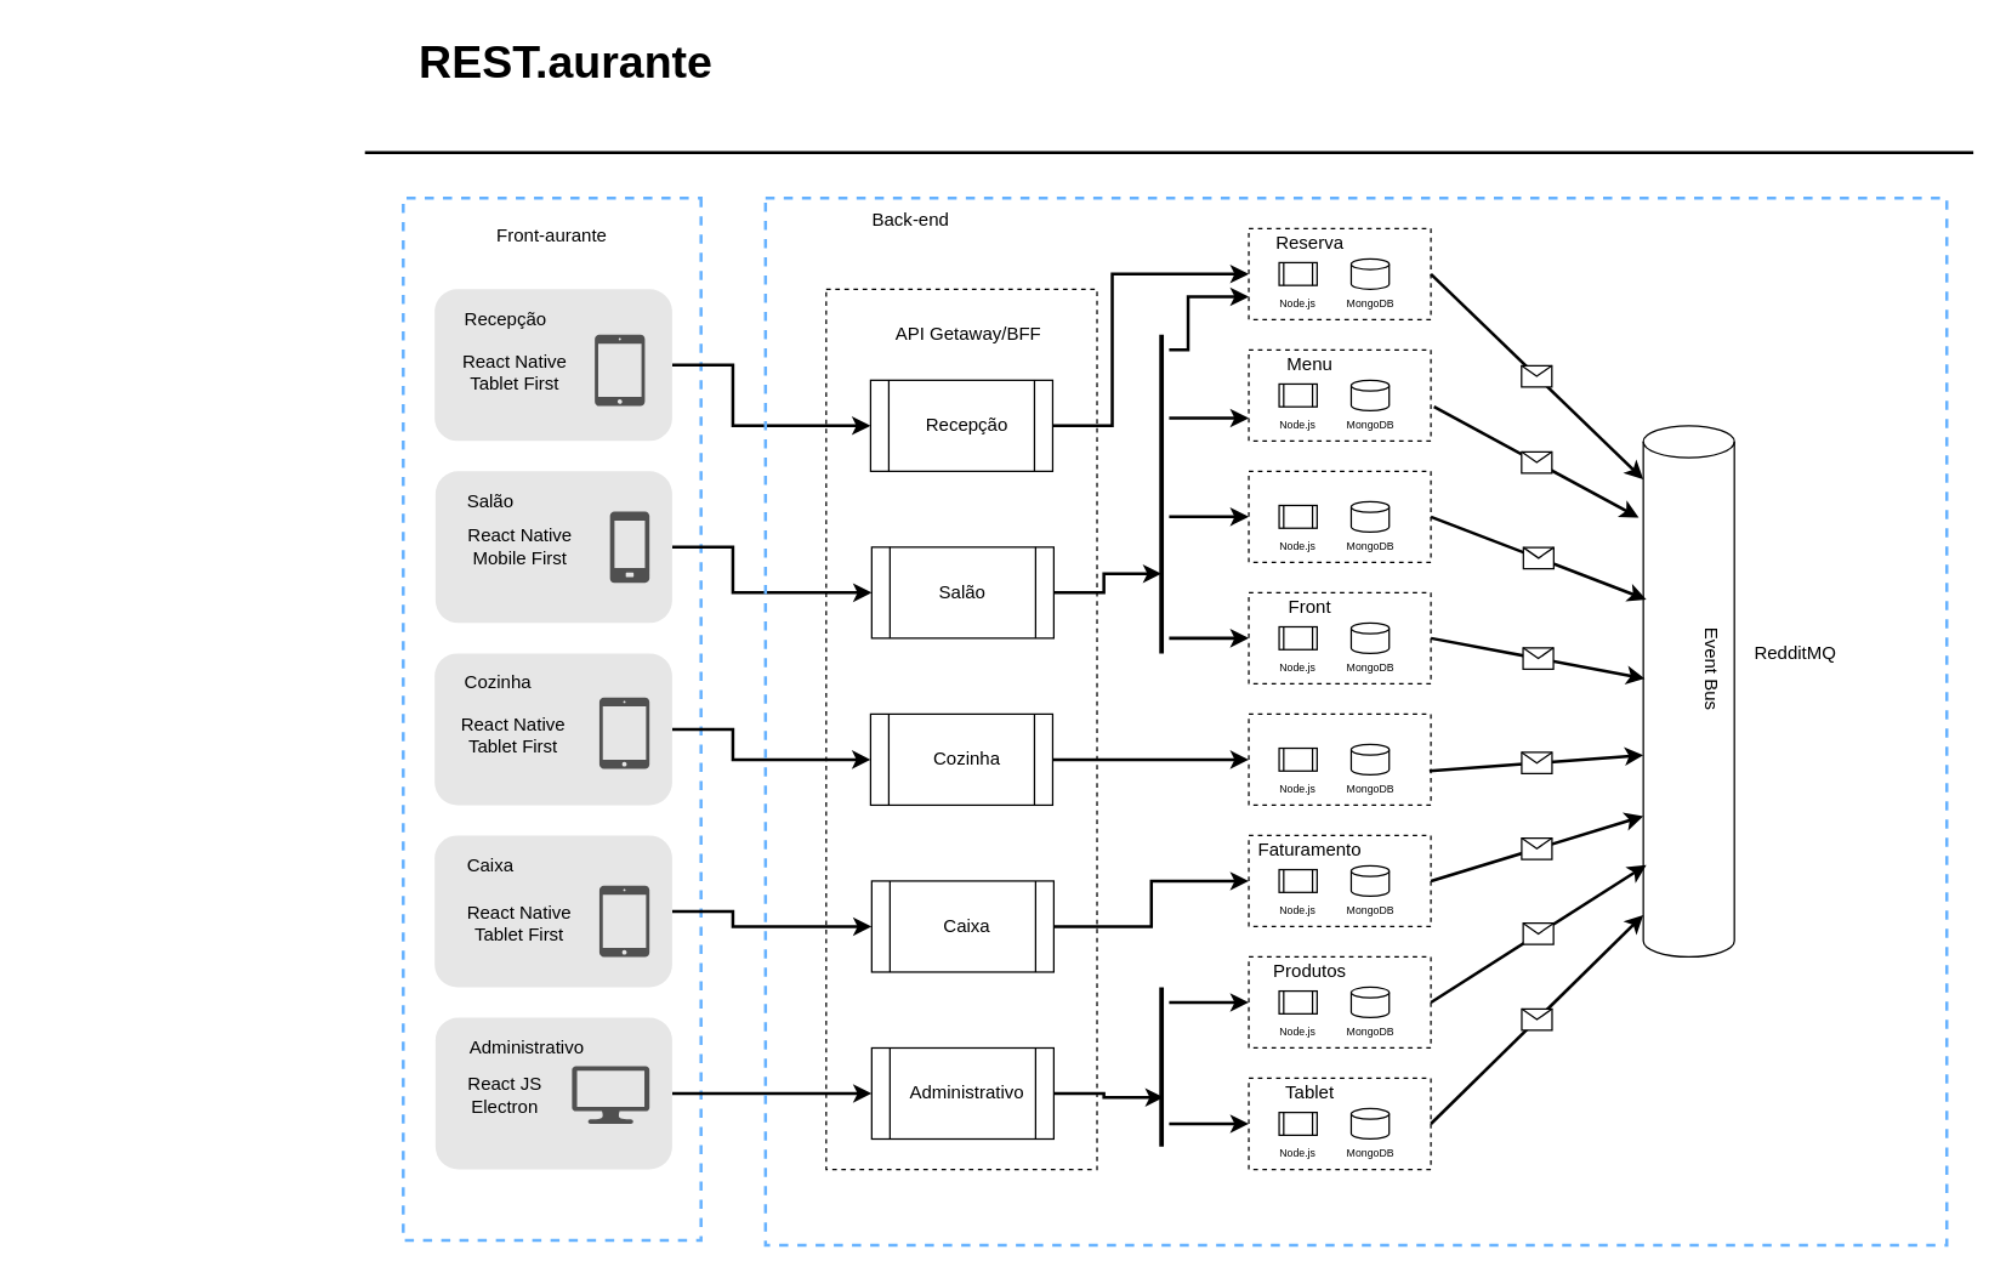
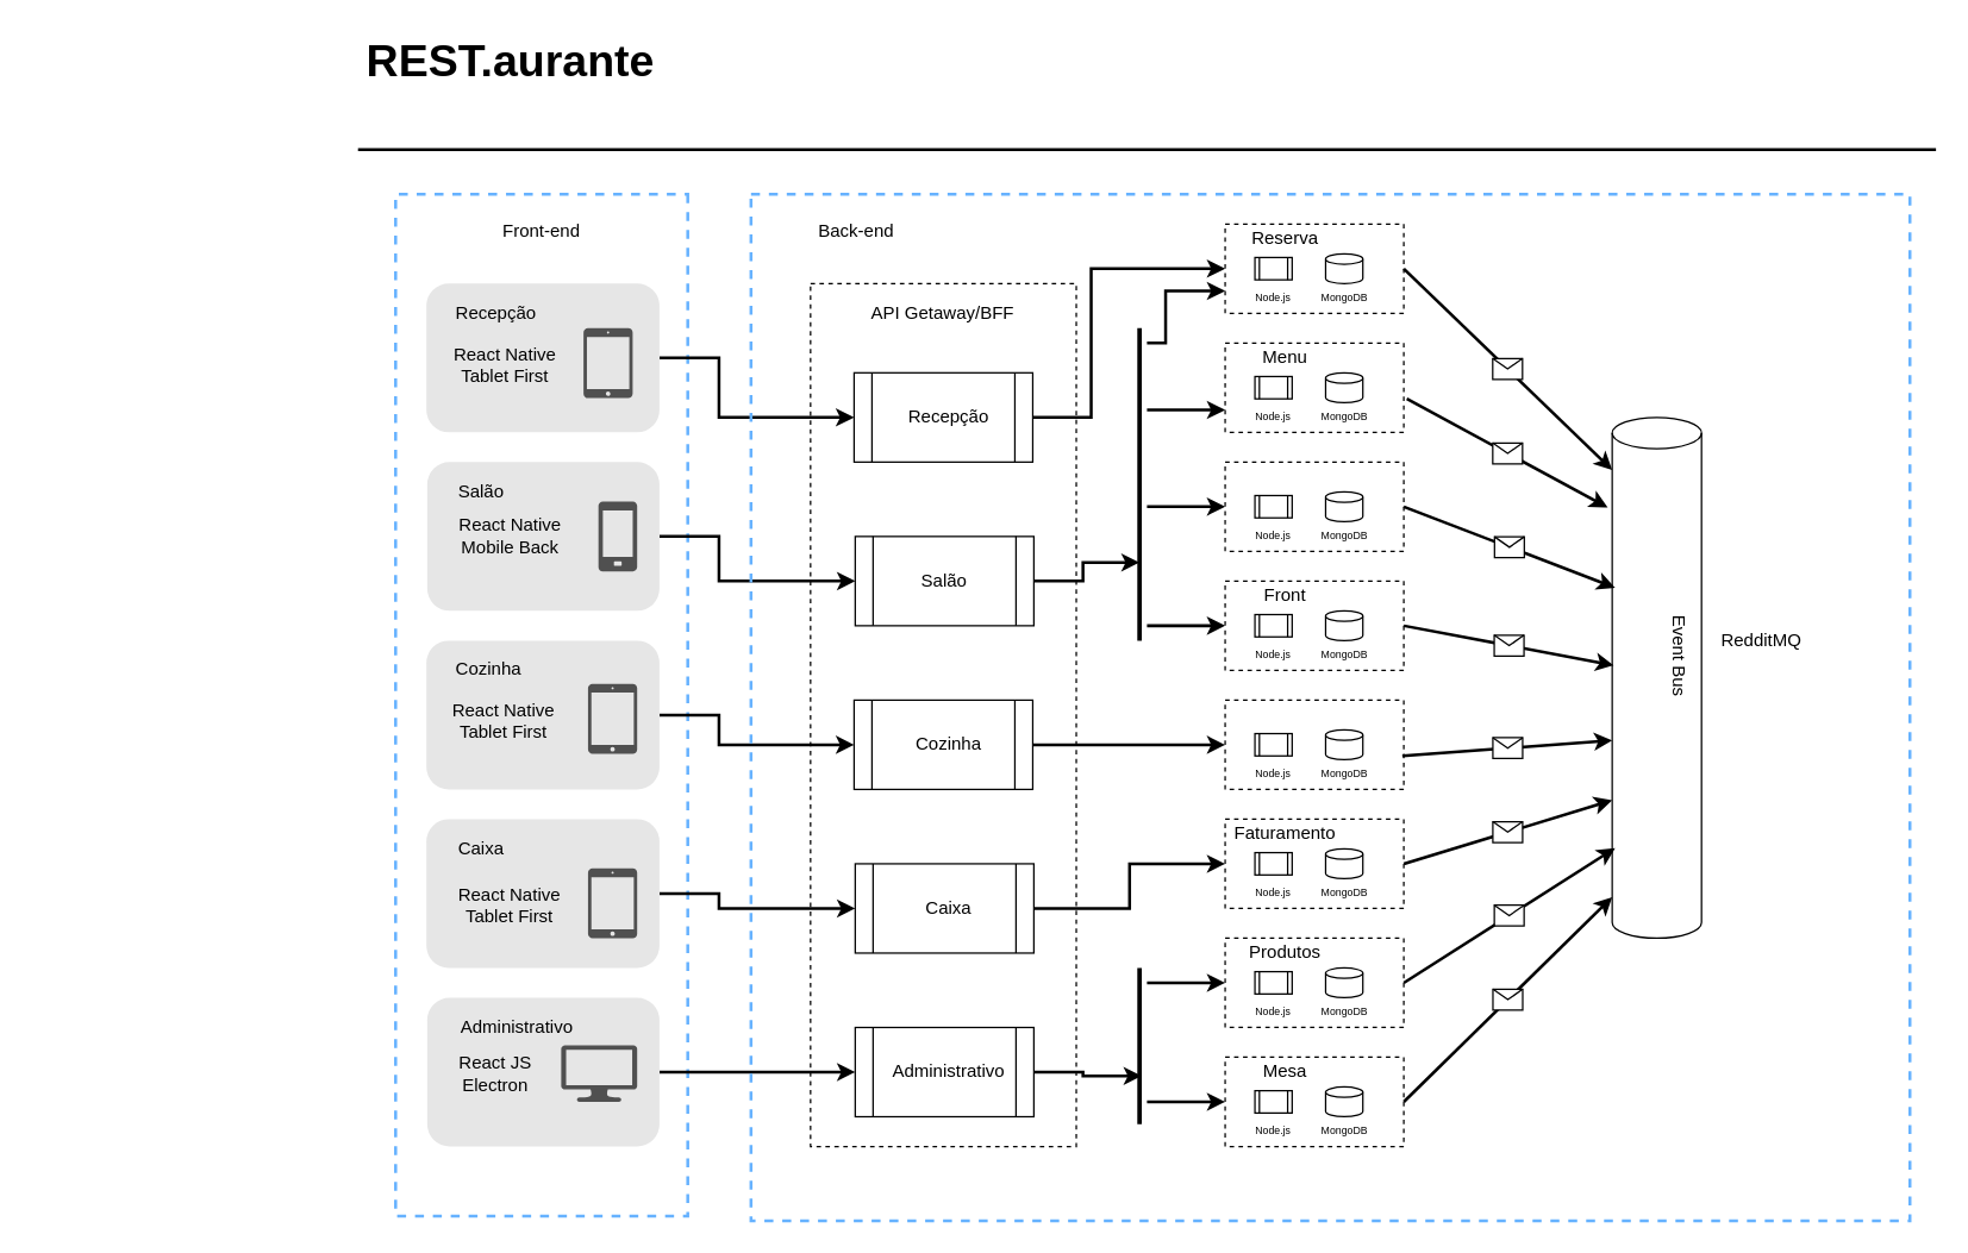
- <mxCell id="2" value="REST.aurante" style="text;html=1;resizable=0;points=[];autosize=1;align=left;verticalAlign=top;spacingTop=-4;fontSize=30;fontStyle=1" vertex="1" parent="1"><mxGeometry x="274" y="20" width="210" height="40" as="geometry" /></mxCell>
+ <mxCell id="2" value="REST.aurante" style="text;html=1;resizable=0;points=[];autosize=1;align=left;verticalAlign=top;spacingTop=-4;fontSize=30;fontStyle=1" vertex="1" parent="1"><mxGeometry x="244" y="20" width="210" height="40" as="geometry" /></mxCell>
- <mxCell id="22" value="Back-end" style="text;html=1;strokeColor=none;fillColor=none;align=center;verticalAlign=middle;whiteSpace=wrap;rounded=0;dashed=1;" vertex="1" parent="1"><mxGeometry x="565" y="135" width="70" height="20" as="geometry" /></mxCell>
+ <mxCell id="22" value="Back-end" style="text;html=1;strokeColor=none;fillColor=none;align=center;verticalAlign=middle;whiteSpace=wrap;rounded=0;dashed=1;" vertex="1" parent="1"><mxGeometry x="540" y="145" width="70" height="20" as="geometry" /></mxCell>
- <mxCell id="5" value="Front-aurante" style="text;html=1;strokeColor=none;fillColor=none;align=center;verticalAlign=middle;whiteSpace=wrap;rounded=0;dashed=1;" vertex="1" parent="1"><mxGeometry x="302.77" y="140" width="121.25" height="30" as="geometry" /></mxCell>
+ <mxCell id="5" value="Front-end" style="text;html=1;strokeColor=none;fillColor=none;align=center;verticalAlign=middle;whiteSpace=wrap;rounded=0;dashed=1;" vertex="1" parent="1"><mxGeometry x="302.77" y="140" width="121.25" height="30" as="geometry" /></mxCell>
- <mxCell id="24" value="API Getaway/BFF" style="text;html=1;strokeColor=none;fillColor=none;align=center;verticalAlign=middle;whiteSpace=wrap;rounded=0;dashed=1;" vertex="1" parent="1"><mxGeometry x="586.13" y="210" width="104.25" height="20" as="geometry" /></mxCell>
+ <mxCell id="24" value="API Getaway/BFF" style="text;html=1;strokeColor=none;fillColor=none;align=center;verticalAlign=middle;whiteSpace=wrap;rounded=0;dashed=1;" vertex="1" parent="1"><mxGeometry x="581.13" y="200" width="104.25" height="20" as="geometry" /></mxCell>
- <mxCell id="122" value="React Native&lt;br&gt;Mobile First" style="text;html=1;strokeColor=none;fillColor=none;align=center;verticalAlign=middle;whiteSpace=wrap;rounded=0;" vertex="1" parent="1"><mxGeometry x="301.5" y="340" width="81" height="40" as="geometry" /></mxCell>
+ <mxCell id="122" value="React Native&lt;br&gt;Mobile Back" style="text;html=1;strokeColor=none;fillColor=none;align=center;verticalAlign=middle;whiteSpace=wrap;rounded=0;" vertex="1" parent="1"><mxGeometry x="301.5" y="340" width="81" height="40" as="geometry" /></mxCell>
- <mxCell id="84" value="Tablet" style="text;html=1;strokeColor=none;fillColor=none;align=center;verticalAlign=middle;whiteSpace=wrap;rounded=0;dashed=1;" vertex="1" parent="82"><mxGeometry width="80" height="20" as="geometry" /></mxCell>
+ <mxCell id="84" value="Mesa" style="text;html=1;strokeColor=none;fillColor=none;align=center;verticalAlign=middle;whiteSpace=wrap;rounded=0;dashed=1;" vertex="1" parent="82"><mxGeometry width="80" height="20" as="geometry" /></mxCell>
